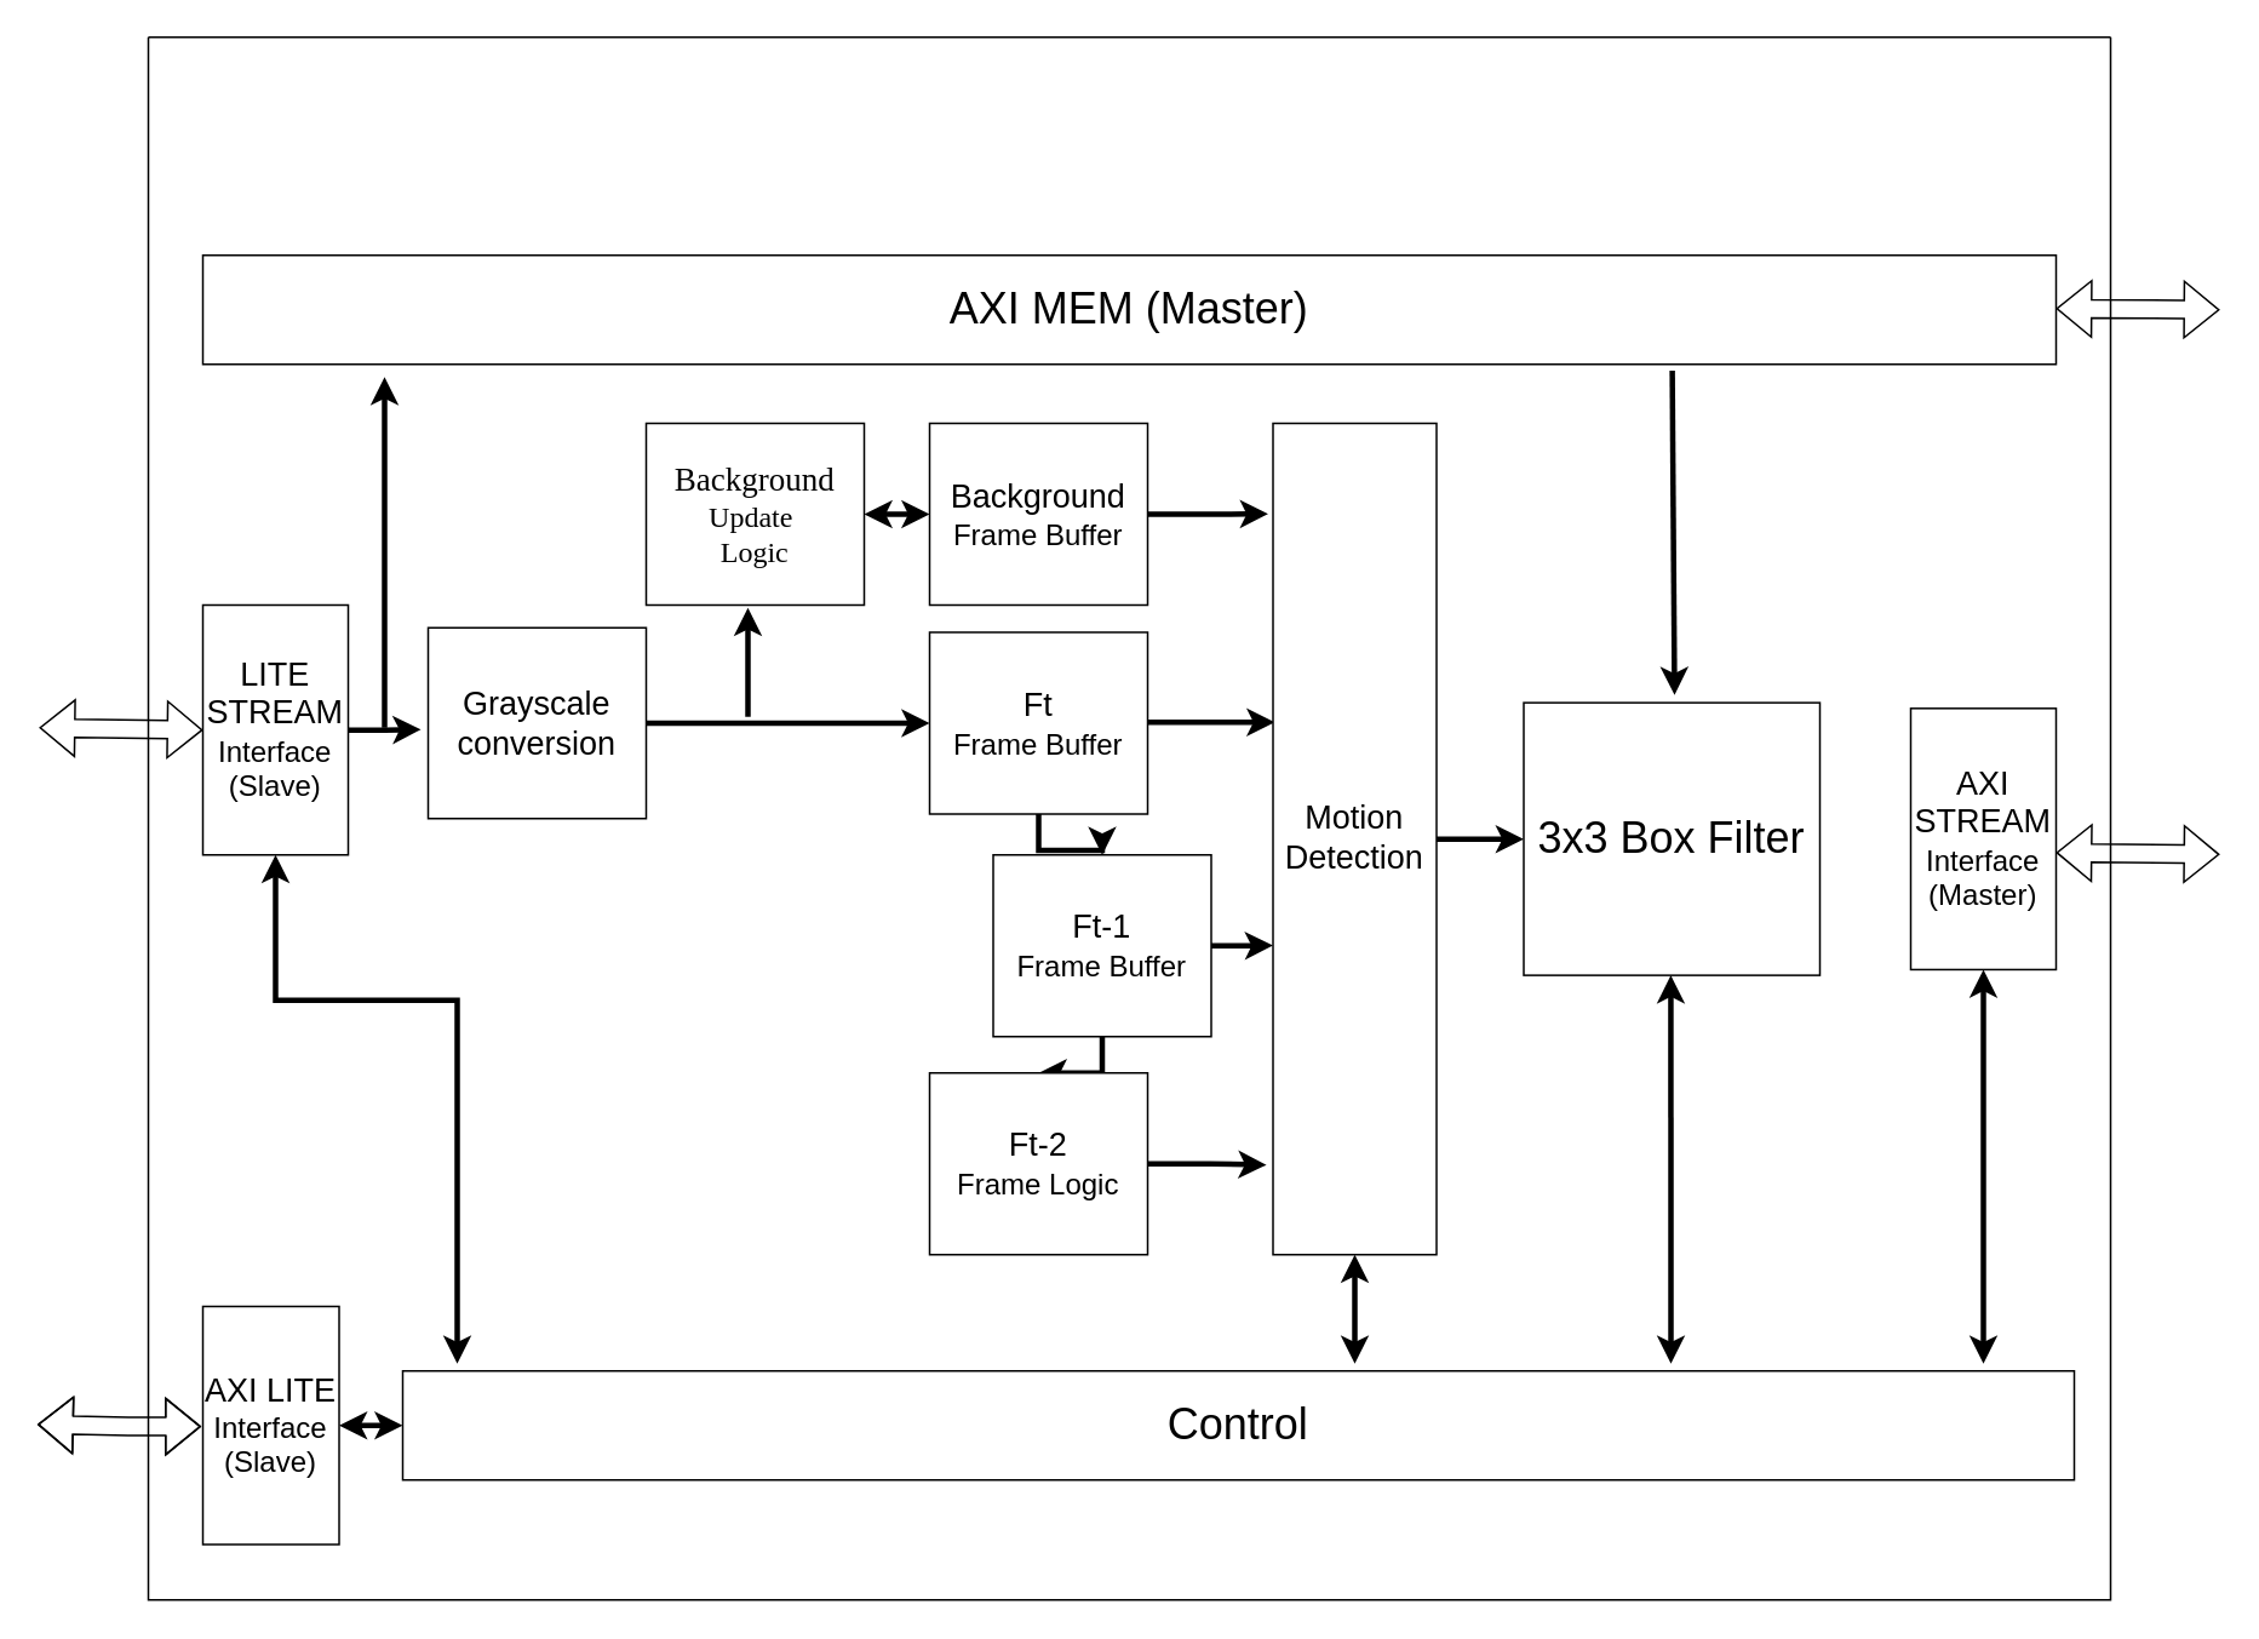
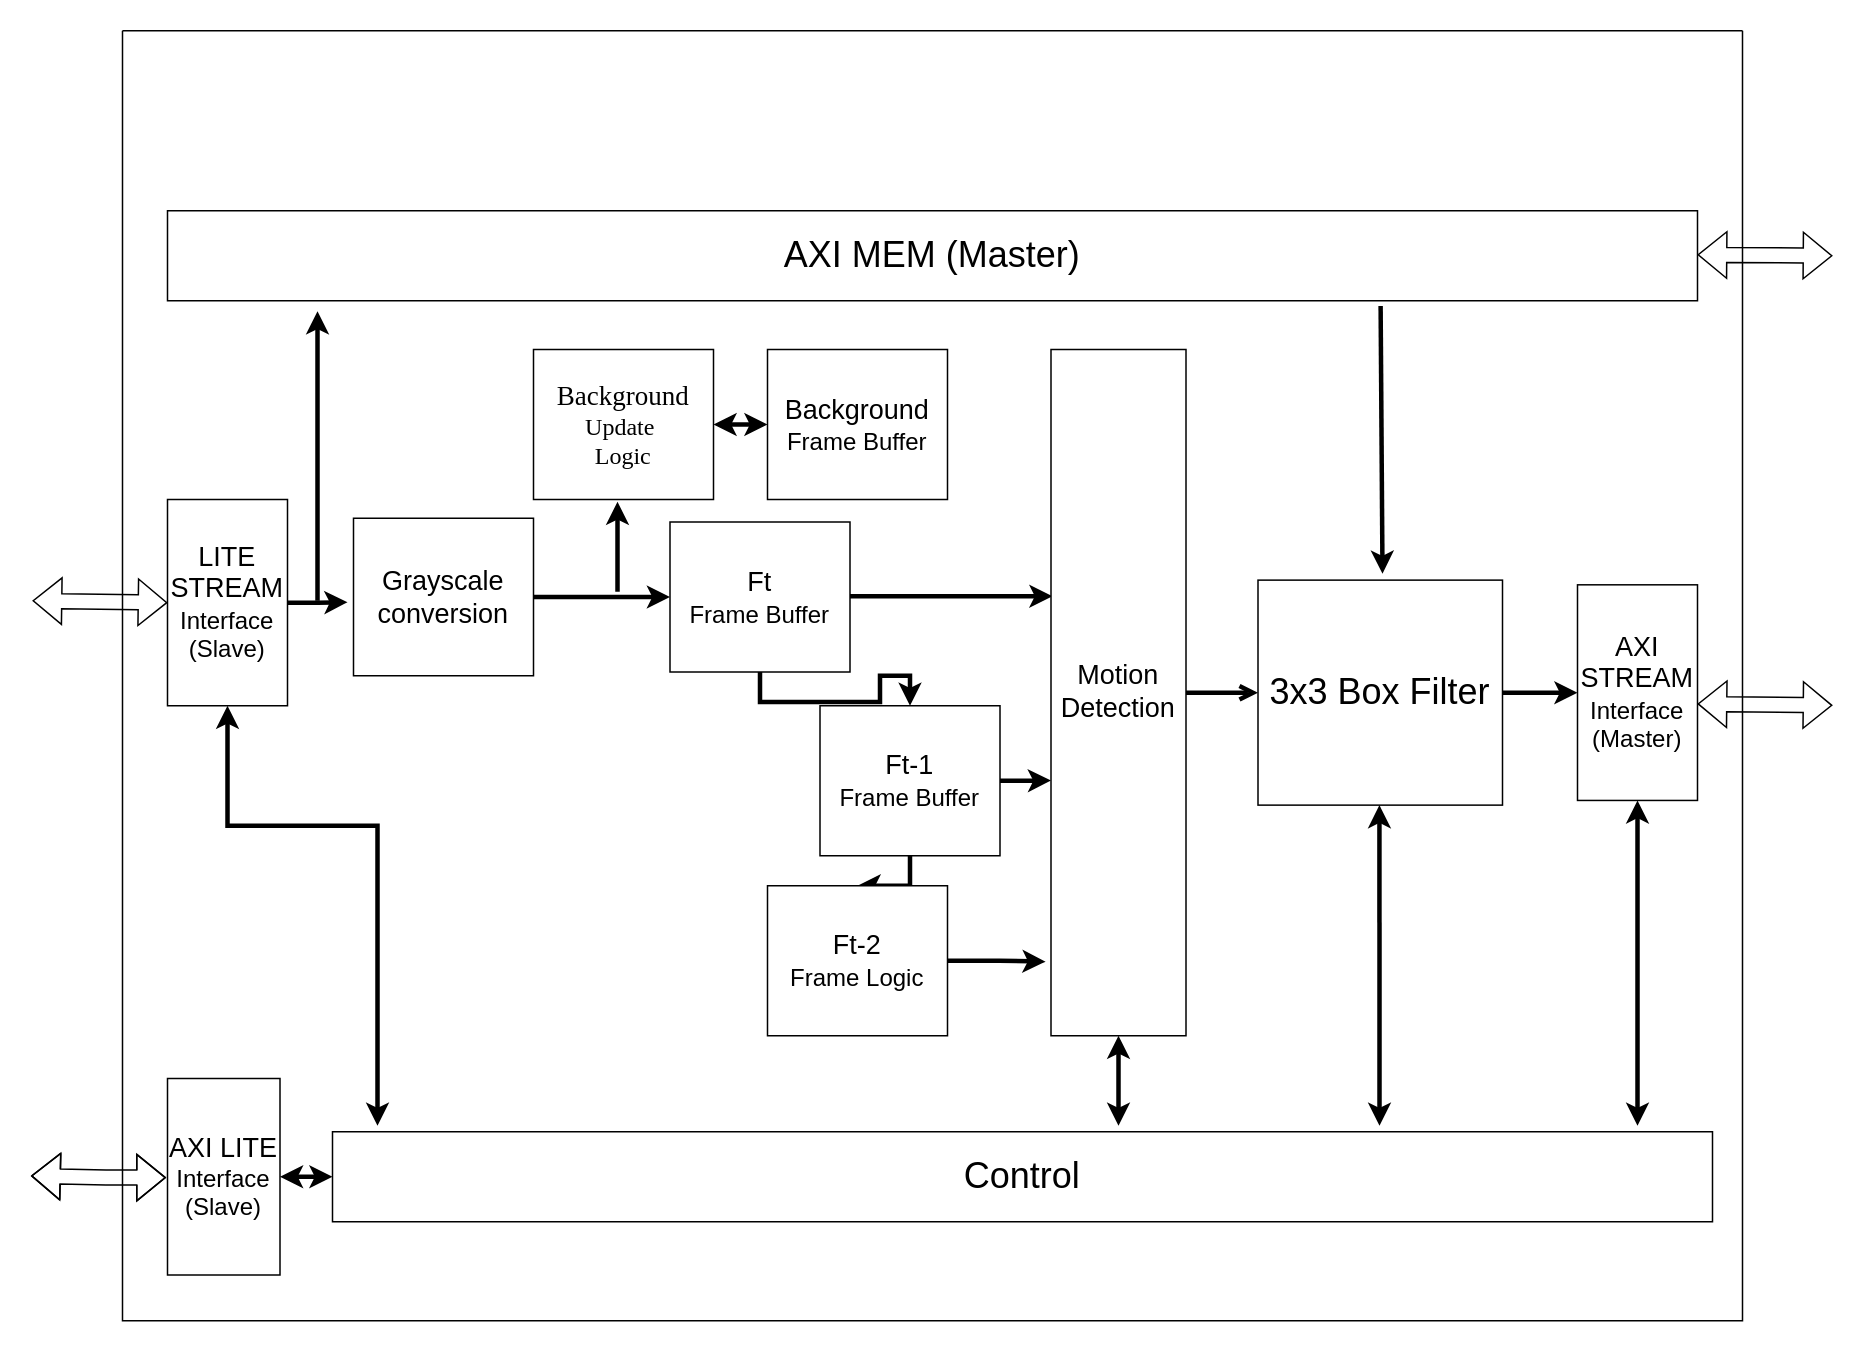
- <mxCell id="15" value="" style="edgeStyle=orthogonalEdgeStyle;rounded=0;orthogonalLoop=1;jettySize=auto;html=1;entryX=-0.03;entryY=0.109;entryDx=0;entryDy=0;entryPerimeter=0;strokeWidth=3;" edge="1" parent="1" source="16" target="19"><mxGeometry relative="1" as="geometry" /></mxCell>
- <mxCell id="8" value="&lt;font style=&quot;font-size: 18px;&quot;&gt;Ft&lt;/font&gt;&lt;div&gt;&lt;font size=&quot;3&quot;&gt;Frame Buffer&lt;/font&gt;&lt;/div&gt;" style="rounded=0;whiteSpace=wrap;html=1;" vertex="1" parent="1"><mxGeometry x="511" y="347.5" width="120" height="100" as="geometry" /></mxCell>
+ <mxCell id="8" value="&lt;font style=&quot;font-size: 18px;&quot;&gt;Ft&lt;/font&gt;&lt;div&gt;&lt;font size=&quot;3&quot;&gt;Frame Buffer&lt;/font&gt;&lt;/div&gt;" style="rounded=0;whiteSpace=wrap;html=1;" vertex="1" parent="1"><mxGeometry x="446" y="347.5" width="120" height="100" as="geometry" /></mxCell>
- <mxCell id="18" value="" style="edgeStyle=orthogonalEdgeStyle;rounded=0;orthogonalLoop=1;jettySize=auto;html=1;strokeWidth=3;" edge="1" parent="1" source="19" target="24"><mxGeometry relative="1" as="geometry" /></mxCell>
+ <mxCell id="18" value="" style="edgeStyle=orthogonalEdgeStyle;rounded=0;orthogonalLoop=1;jettySize=auto;html=1;strokeWidth=3;endArrow=open;" edge="1" parent="1" source="19" target="24"><mxGeometry relative="1" as="geometry" /></mxCell>
+ <mxCell id="23" value="" style="edgeStyle=orthogonalEdgeStyle;rounded=0;orthogonalLoop=1;jettySize=auto;html=1;strokeWidth=3;" edge="1" parent="1" source="24" target="31"><mxGeometry relative="1" as="geometry" /></mxCell>
